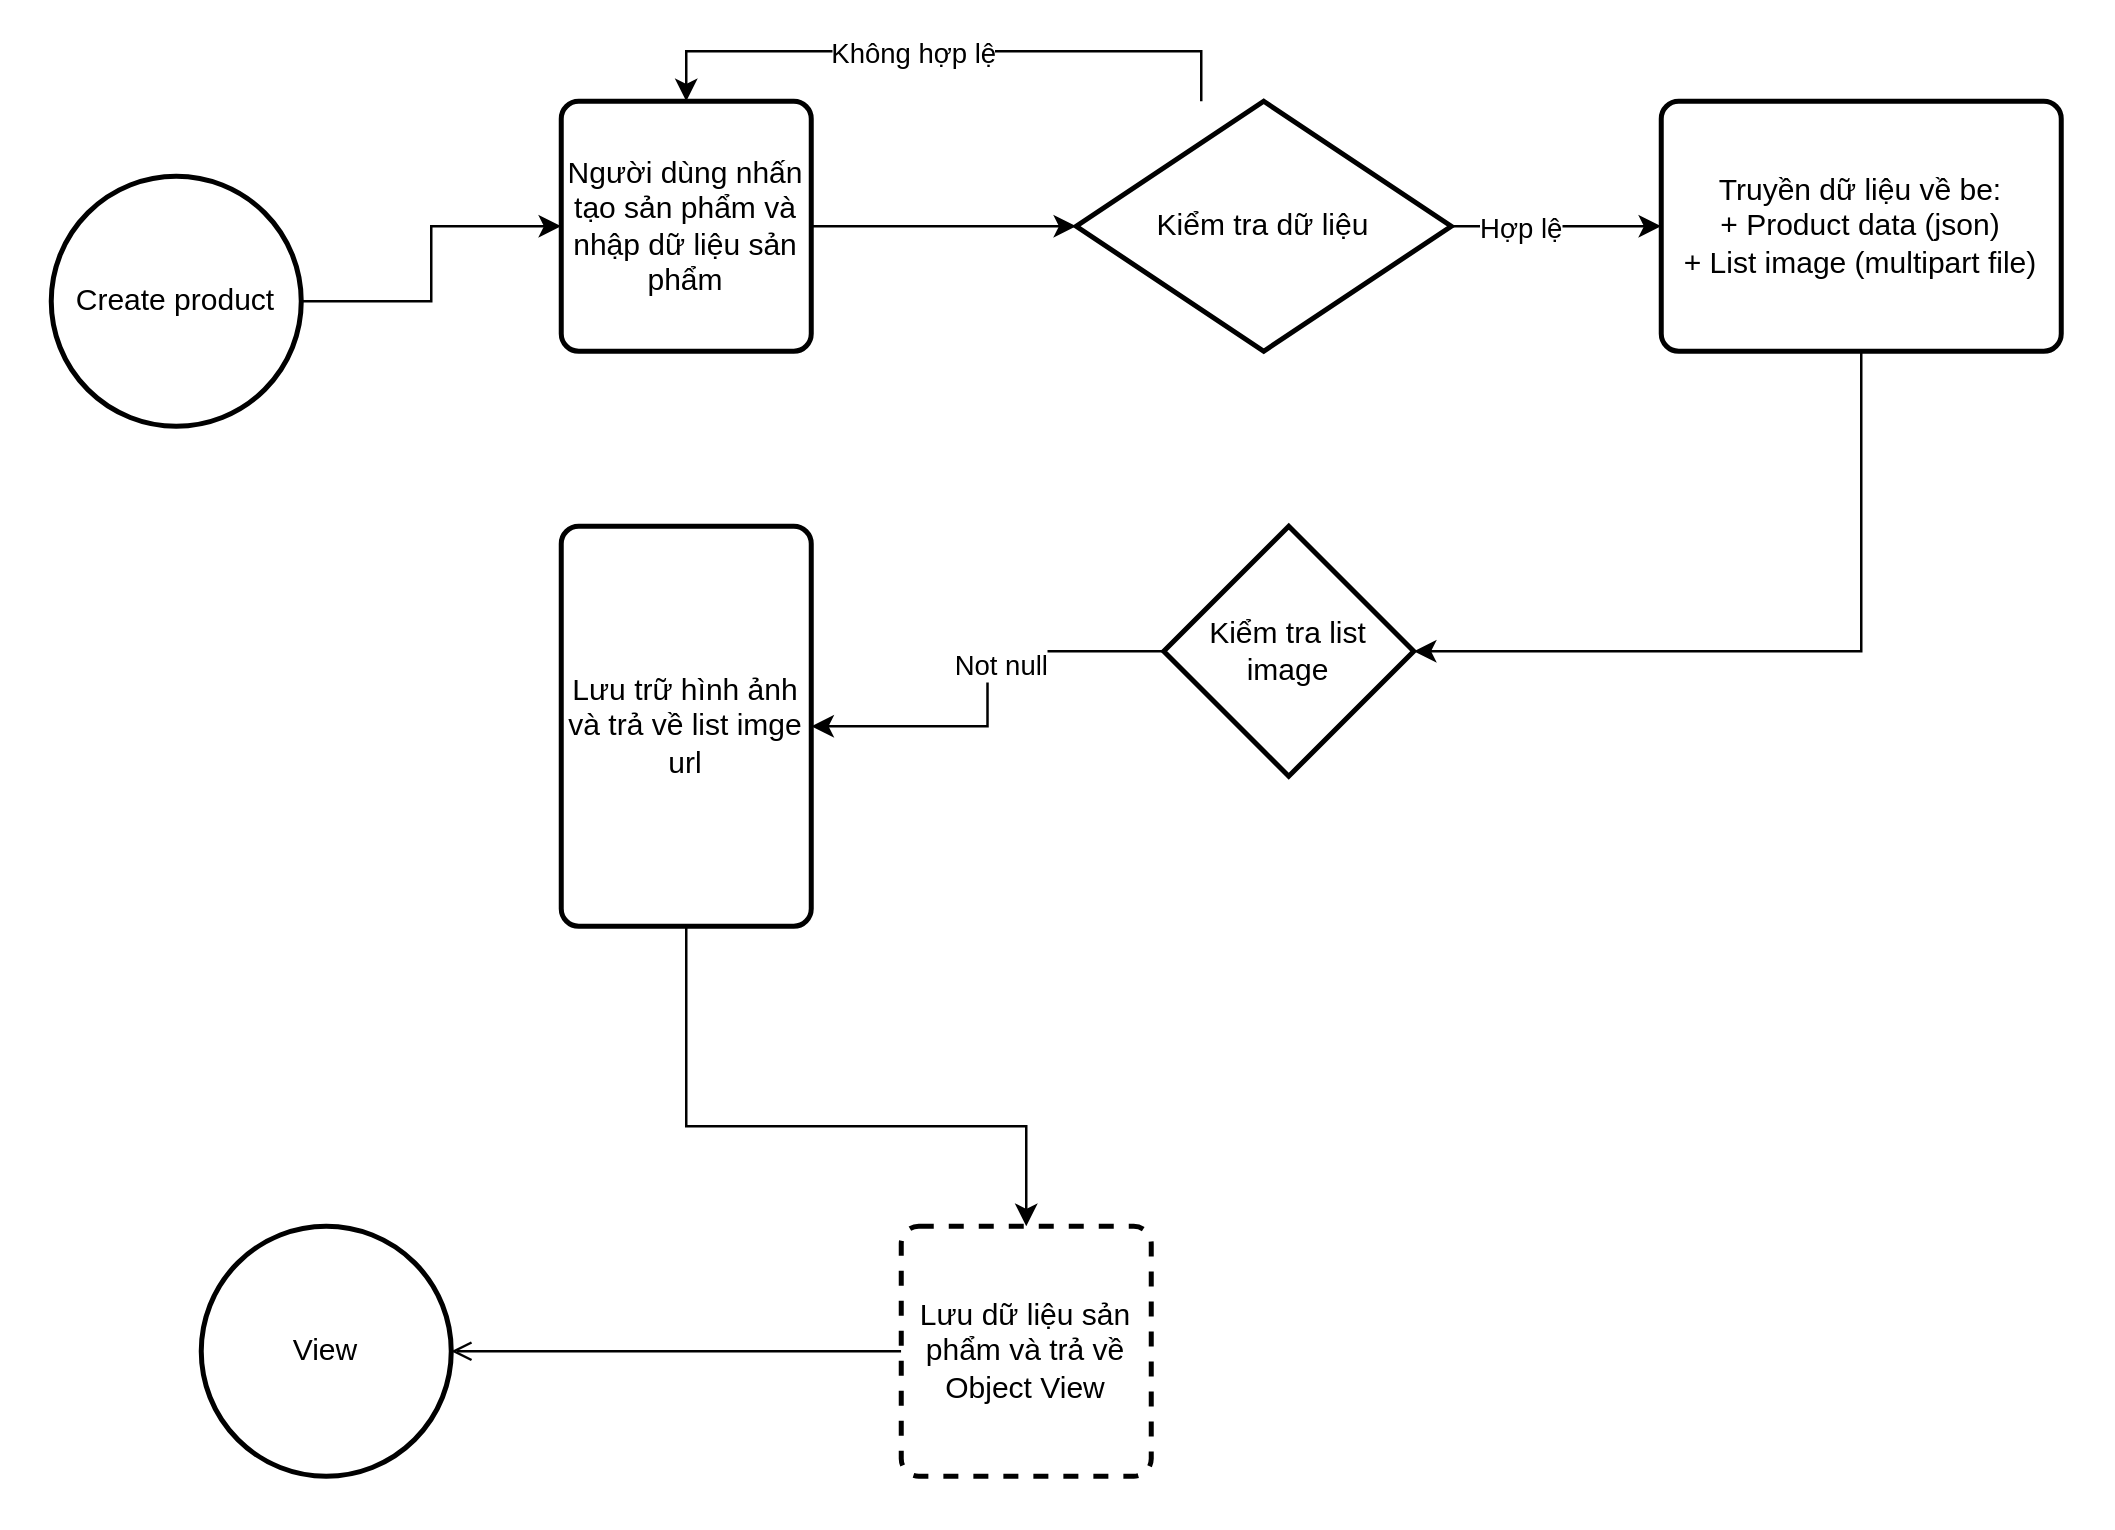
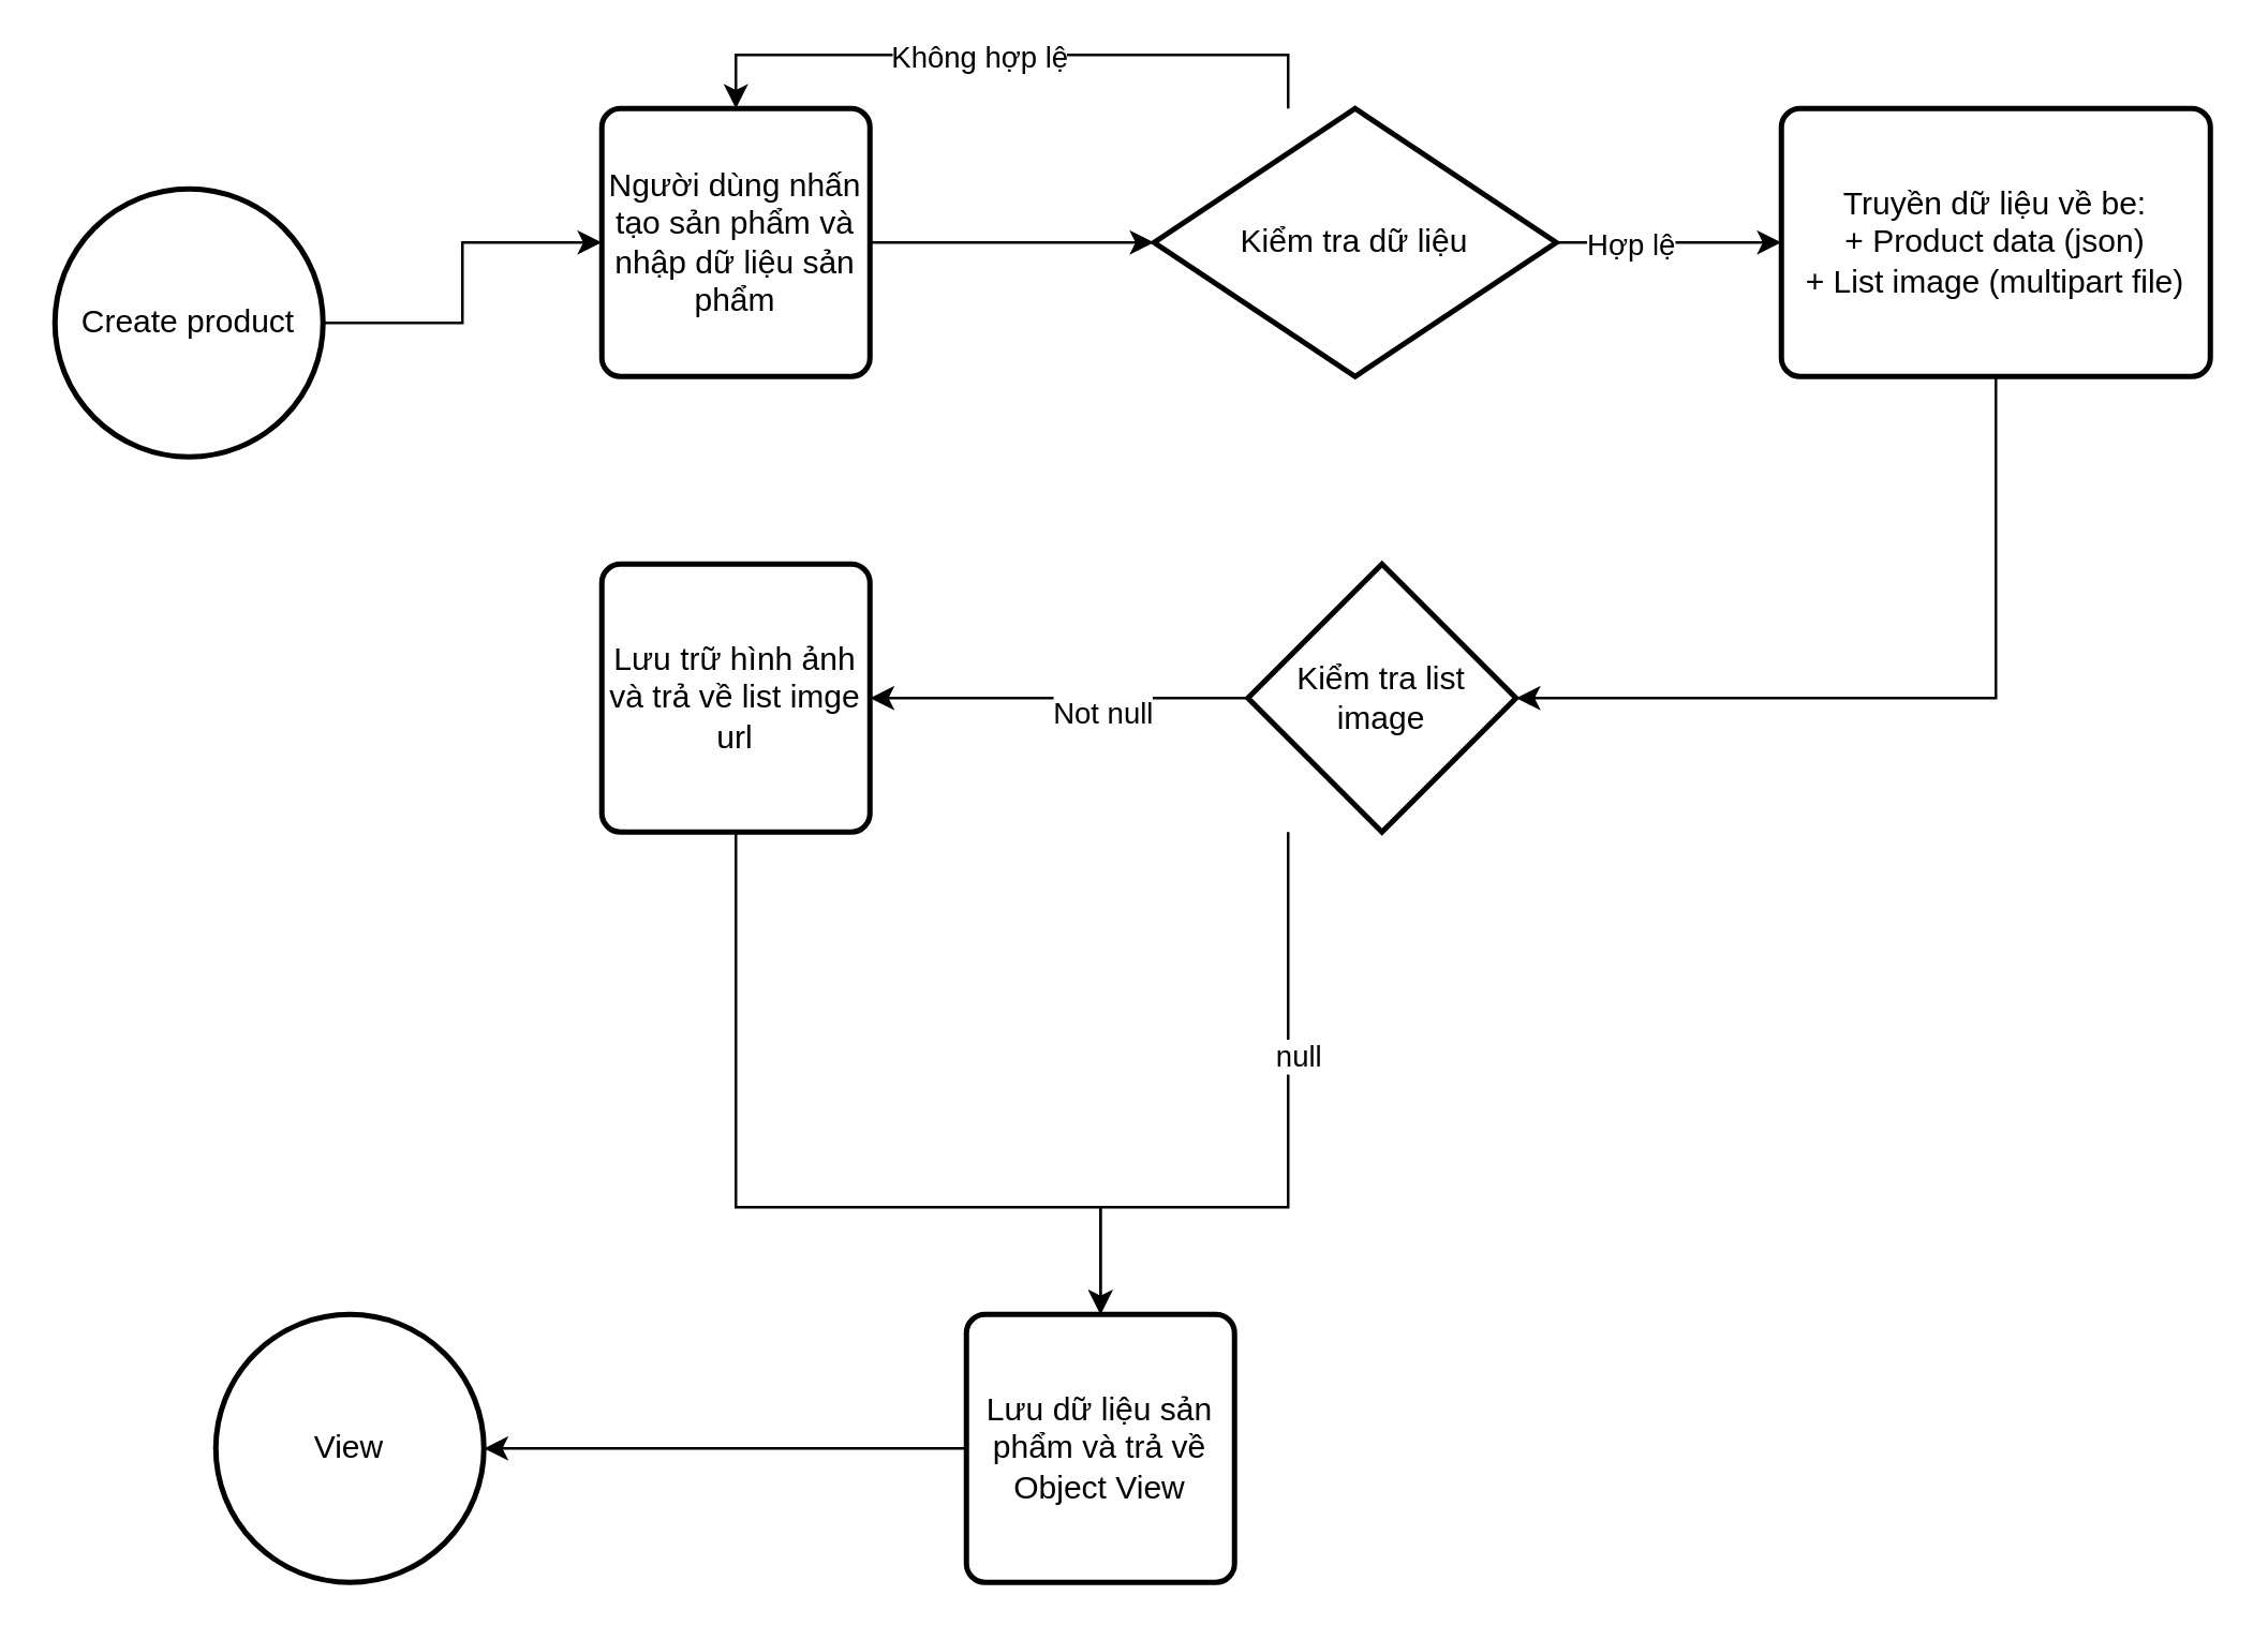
- <mxCell id="13" value="Lưu trữ hình ảnh và trả về list imge url" style="rounded=1;whiteSpace=wrap;html=1;absoluteArcSize=1;arcSize=14;strokeWidth=2;" vertex="1" parent="1"><mxGeometry x="224" y="210" width="100" height="160" as="geometry" /></mxCell>
+ <mxCell id="13" value="Lưu trữ hình ảnh và trả về list imge url" style="rounded=1;whiteSpace=wrap;html=1;absoluteArcSize=1;arcSize=14;strokeWidth=2;" vertex="1" parent="1"><mxGeometry x="224" y="210" width="100" height="100" as="geometry" /></mxCell>
+ <mxCell id="9" value="" style="edgeStyle=orthogonalEdgeStyle;rounded=0;orthogonalLoop=1;jettySize=auto;html=1;entryX=0.5;entryY=0;entryDx=0;entryDy=0;" edge="1" parent="1" source="11" target="23"><mxGeometry relative="1" as="geometry"><mxPoint x="830" y="550" as="targetPoint" /><Array as="points"><mxPoint x="480" y="450" /></Array></mxGeometry></mxCell>
+ <mxCell id="10" value="null" style="edgeLabel;html=1;align=center;verticalAlign=middle;resizable=0;points=[];" vertex="1" connectable="0" parent="9"><mxGeometry x="-0.333" y="3" relative="1" as="geometry"><mxPoint as="offset" /></mxGeometry></mxCell>
- <mxCell id="22" style="edgeStyle=orthogonalEdgeStyle;rounded=0;orthogonalLoop=1;jettySize=auto;html=1;endArrow=open;" edge="1" parent="1" source="23" target="14"><mxGeometry relative="1" as="geometry" /></mxCell>
+ <mxCell id="22" style="edgeStyle=orthogonalEdgeStyle;rounded=0;orthogonalLoop=1;jettySize=auto;html=1;" edge="1" parent="1" source="23" target="14"><mxGeometry relative="1" as="geometry" /></mxCell>
- <mxCell id="23" value="Lưu dữ liệu sản phẩm và trả về Object View" style="rounded=1;whiteSpace=wrap;html=1;absoluteArcSize=1;arcSize=14;strokeWidth=2;dashed=1;" vertex="1" parent="1"><mxGeometry x="360" y="490" width="100" height="100" as="geometry" /></mxCell>
+ <mxCell id="23" value="Lưu dữ liệu sản phẩm và trả về Object View" style="rounded=1;whiteSpace=wrap;html=1;absoluteArcSize=1;arcSize=14;strokeWidth=2;" vertex="1" parent="1"><mxGeometry x="360" y="490" width="100" height="100" as="geometry" /></mxCell>
